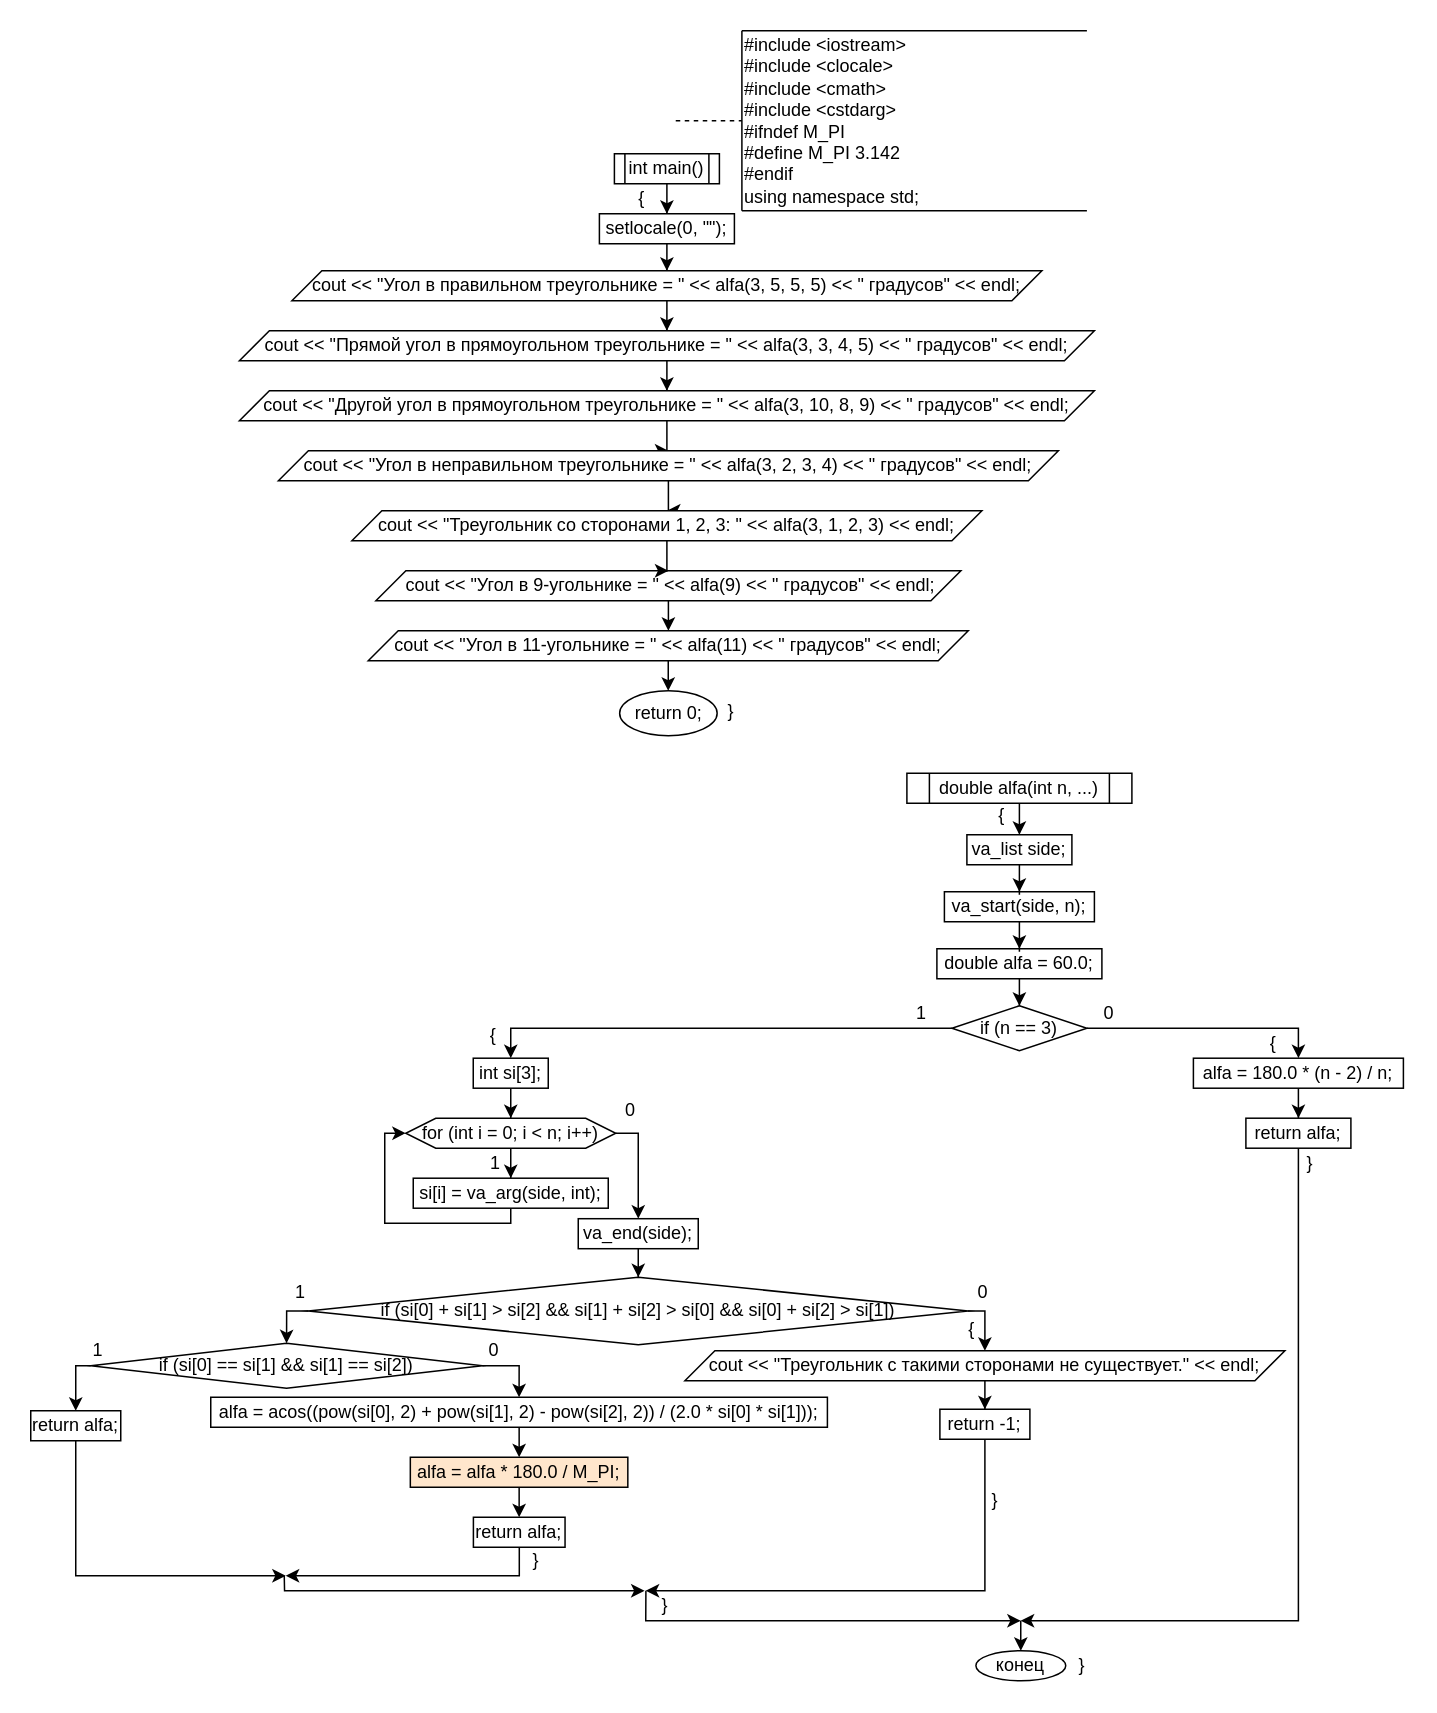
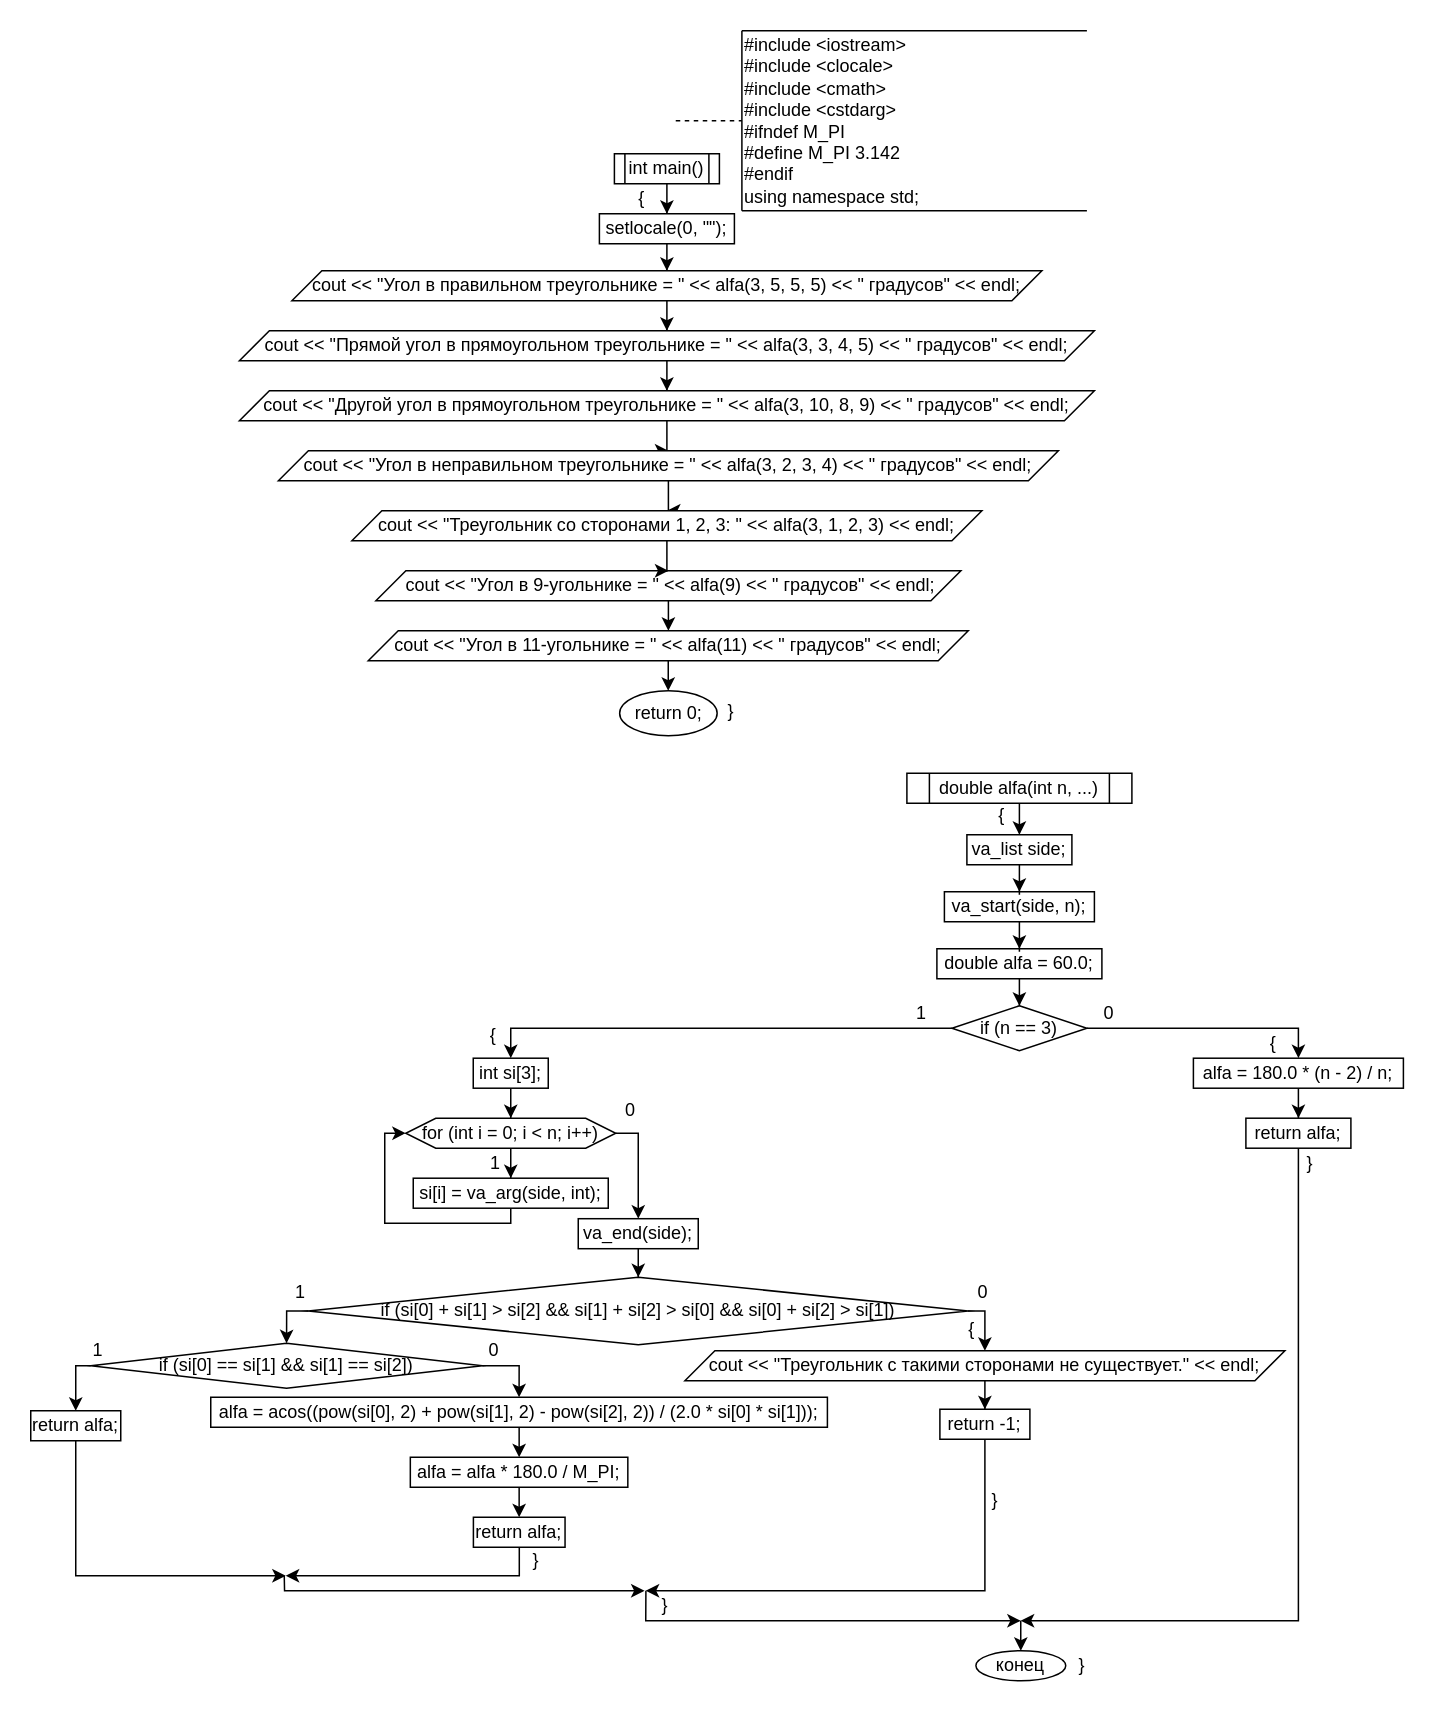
- <mxCell id="57" value="alfa = alfa * 180.0 / M_PI;" style="rounded=0;whiteSpace=wrap;html=1;fillColor=#ffe6cc;" vertex="1" parent="1"><mxGeometry x="273.05" y="971" width="145" height="20" as="geometry" /></mxCell>
+ <mxCell id="57" value="alfa = alfa * 180.0 / M_PI;" style="rounded=0;whiteSpace=wrap;html=1;" vertex="1" parent="1"><mxGeometry x="273.05" y="971" width="145" height="20" as="geometry" /></mxCell>
